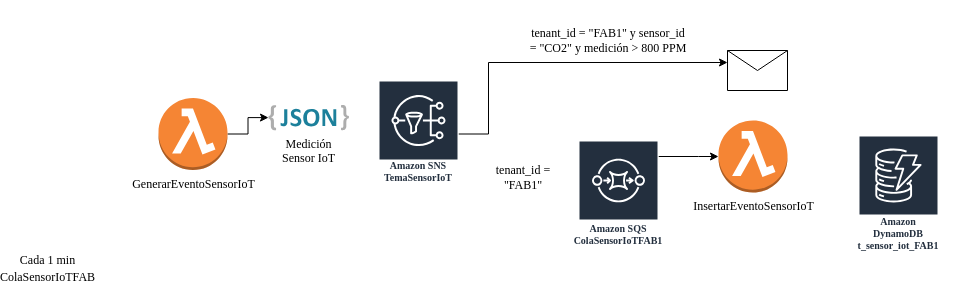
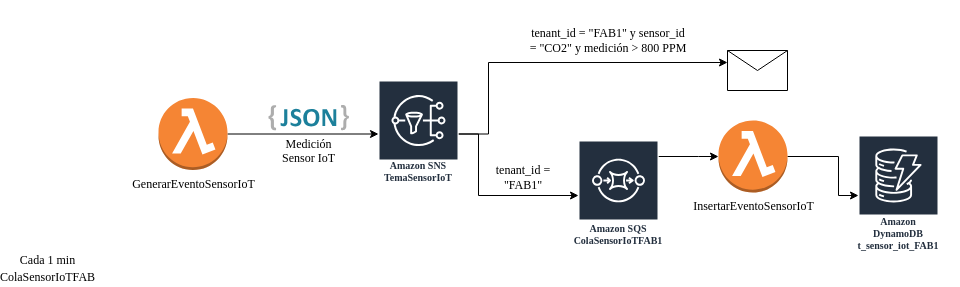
- <mxCell id="3" style="edgeStyle=orthogonalEdgeStyle;rounded=0;orthogonalLoop=1;jettySize=auto;html=1;fontFamily=Verdana;fontSize=12;" parent="1" source="4" target="8" edge="1"><mxGeometry relative="1" as="geometry" /></mxCell>
+ <mxCell id="3" style="edgeStyle=orthogonalEdgeStyle;rounded=0;orthogonalLoop=1;jettySize=auto;html=1;fontFamily=Verdana;fontSize=12;" parent="1" source="4" target="7" edge="1"><mxGeometry relative="1" as="geometry" /></mxCell>
+ <mxCell id="12" style="edgeStyle=orthogonalEdgeStyle;rounded=0;orthogonalLoop=1;jettySize=auto;html=1;fontFamily=Verdana;fontSize=12;" parent="1" source="13" target="14" edge="1"><mxGeometry relative="1" as="geometry"><Array as="points"><mxPoint x="831" y="156" /><mxPoint x="831" y="195" /></Array></mxGeometry></mxCell>
+ <mxCell id="6" style="edgeStyle=orthogonalEdgeStyle;rounded=0;orthogonalLoop=1;jettySize=auto;html=1;fontFamily=Verdana;fontSize=12;" parent="1" source="7" target="11" edge="1"><mxGeometry relative="1" as="geometry"><Array as="points"><mxPoint x="471" y="134" /><mxPoint x="471" y="195" /></Array></mxGeometry></mxCell>
